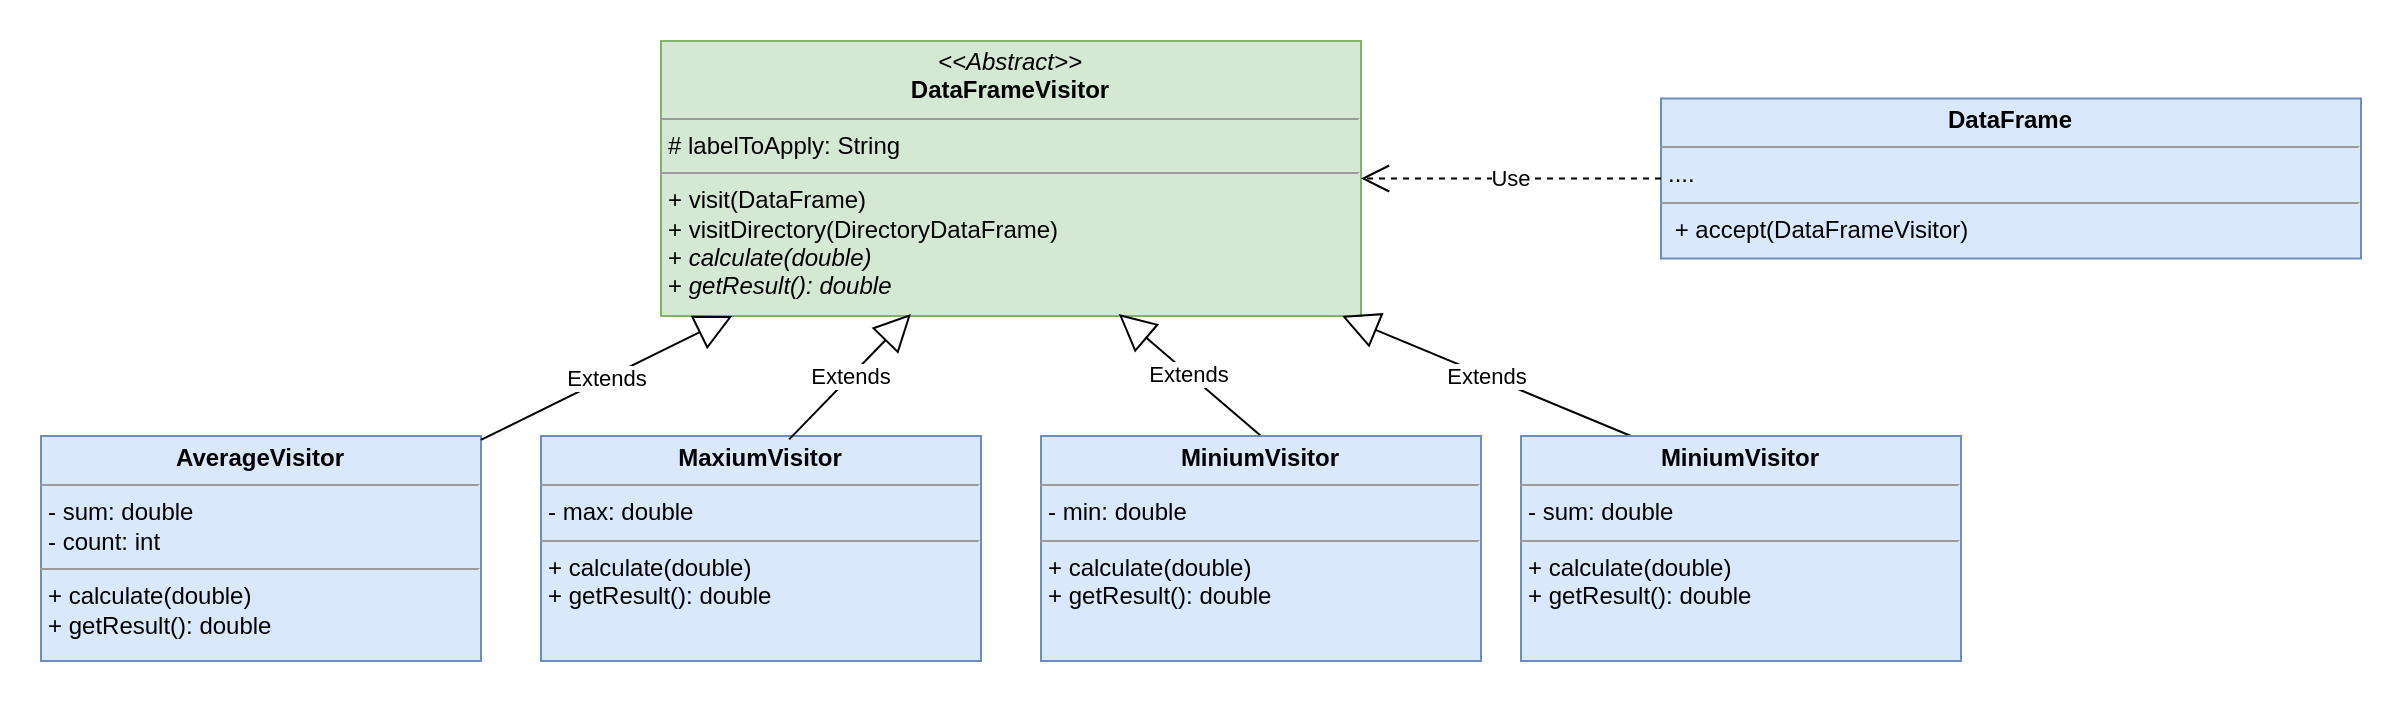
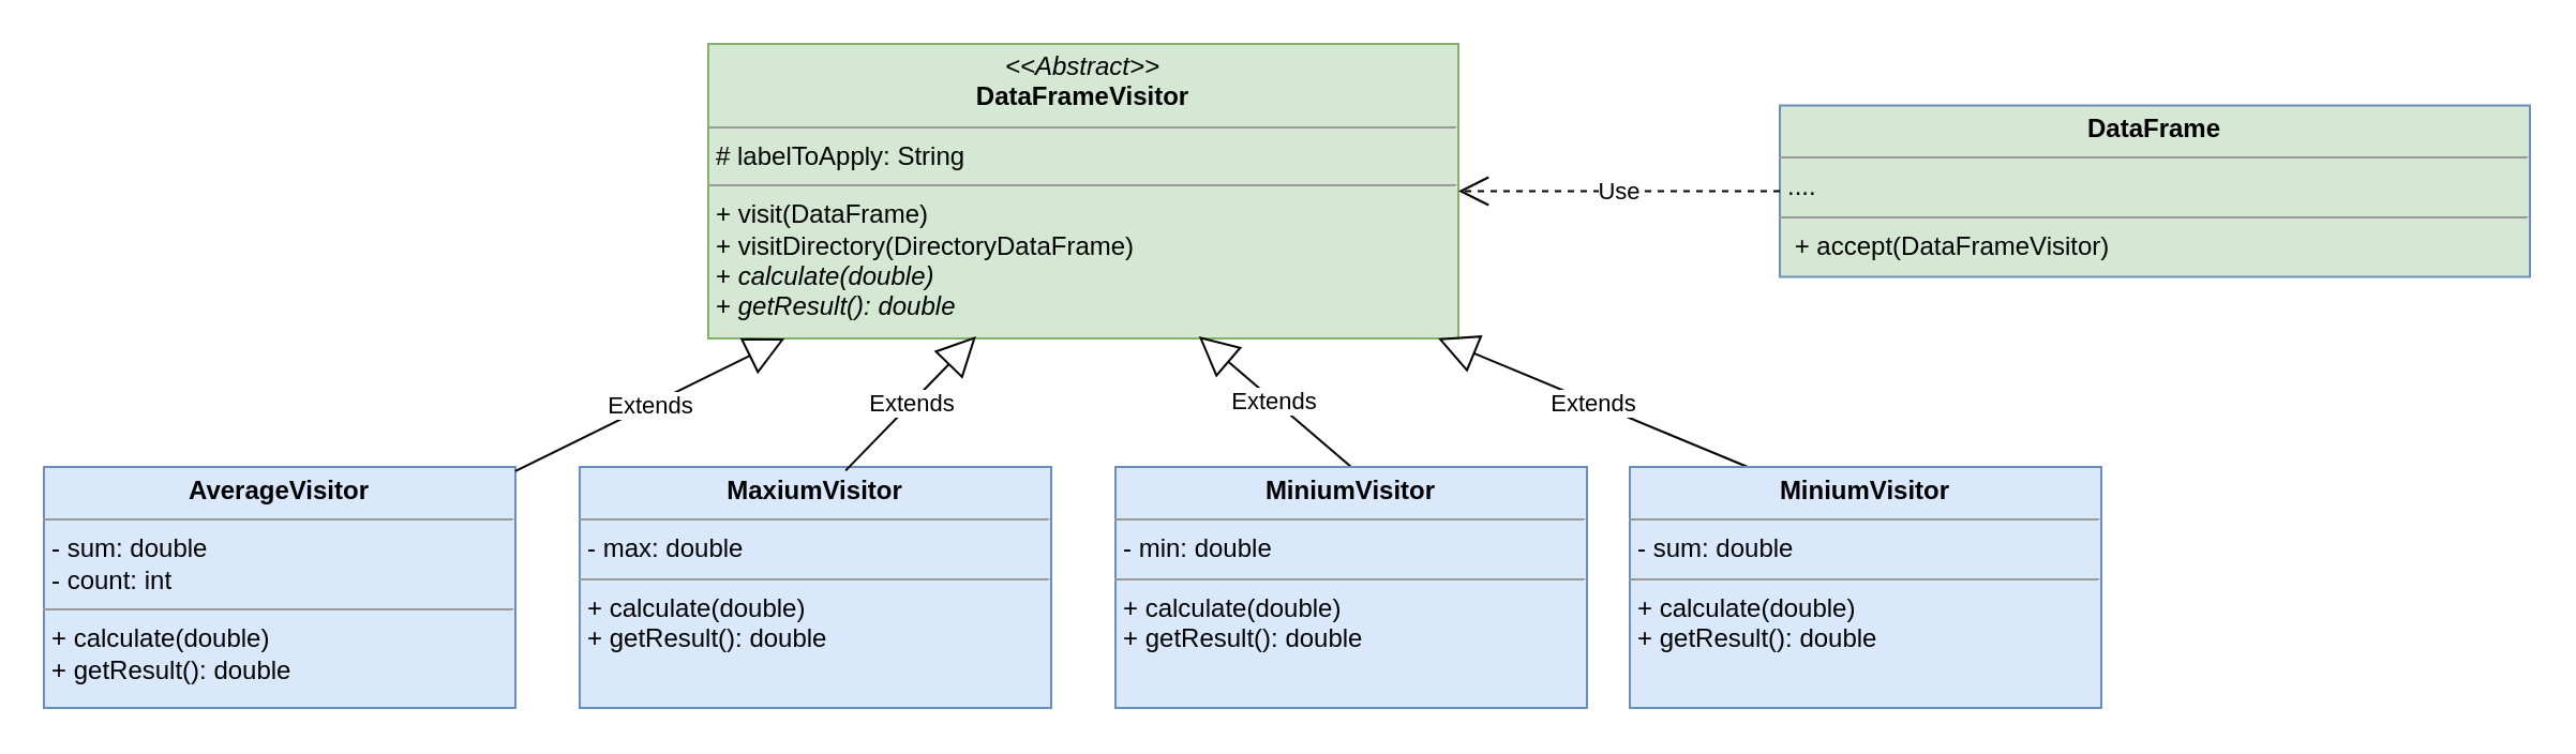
- <mxCell id="3" value="&lt;p style=&quot;margin: 0px ; margin-top: 4px ; text-align: center&quot;&gt;&lt;b&gt;DataFrame&lt;/b&gt;&lt;/p&gt;&lt;hr size=&quot;1&quot;&gt;&lt;p style=&quot;margin: 0px ; margin-left: 4px&quot;&gt;....&lt;/p&gt;&lt;hr size=&quot;1&quot;&gt;&lt;p style=&quot;margin: 0px ; margin-left: 4px&quot;&gt;&amp;nbsp;+ accept(DataFrameVisitor)&lt;/p&gt;" style="verticalAlign=top;align=left;overflow=fill;fontSize=12;fontFamily=Helvetica;html=1;fillColor=#dae8fc;strokeColor=#6c8ebf;" vertex="1" parent="1"><mxGeometry x="830" y="48.75" width="350" height="80" as="geometry" /></mxCell>
+ <mxCell id="3" value="&lt;p style=&quot;margin: 0px ; margin-top: 4px ; text-align: center&quot;&gt;&lt;b&gt;DataFrame&lt;/b&gt;&lt;/p&gt;&lt;hr size=&quot;1&quot;&gt;&lt;p style=&quot;margin: 0px ; margin-left: 4px&quot;&gt;....&lt;/p&gt;&lt;hr size=&quot;1&quot;&gt;&lt;p style=&quot;margin: 0px ; margin-left: 4px&quot;&gt;&amp;nbsp;+ accept(DataFrameVisitor)&lt;/p&gt;" style="verticalAlign=top;align=left;overflow=fill;fontSize=12;fontFamily=Helvetica;html=1;fillColor=#d5e8d4;strokeColor=#6c8ebf;" vertex="1" parent="1"><mxGeometry x="830" y="48.75" width="350" height="80" as="geometry" /></mxCell>
